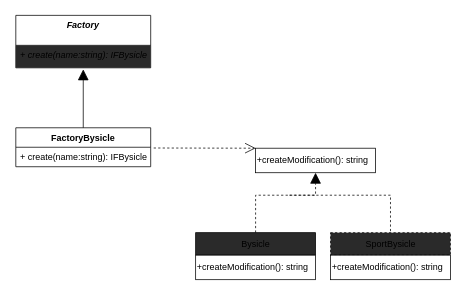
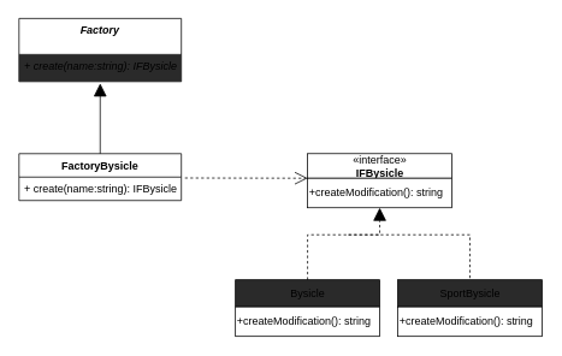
+ <mxCell id="3" value="«interface»&lt;br&gt;&lt;b&gt;IFBysicle&lt;/b&gt;" style="html=1;" parent="2" vertex="1"><mxGeometry width="160" height="27.273" as="geometry" /></mxCell>
- <mxCell id="18" value="SportBysicle" style="html=1;fillColor=#2a2a2a;dashed=1;" parent="17" vertex="1"><mxGeometry width="160.0" height="30.0" as="geometry" /></mxCell>
+ <mxCell id="18" value="SportBysicle" style="html=1;fillColor=#2a2a2a;" parent="17" vertex="1"><mxGeometry width="160.0" height="30.0" as="geometry" /></mxCell>
